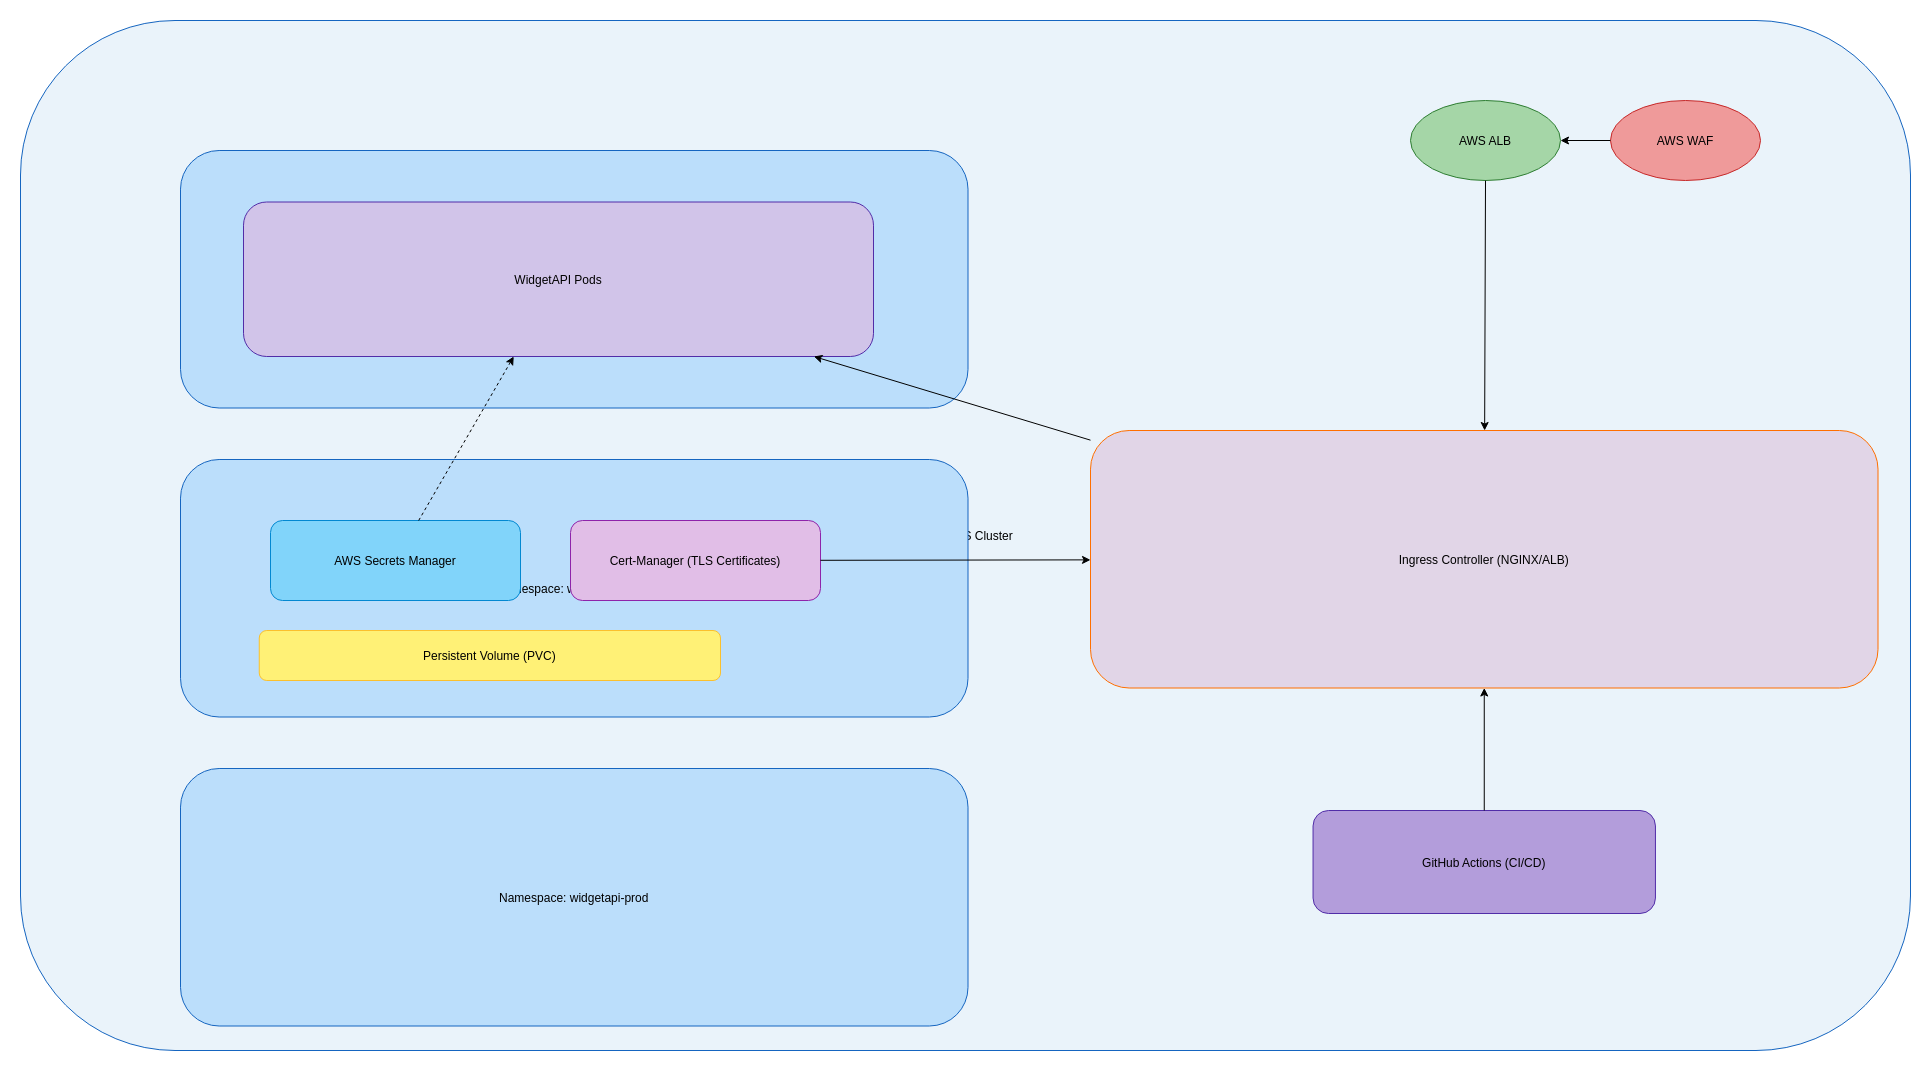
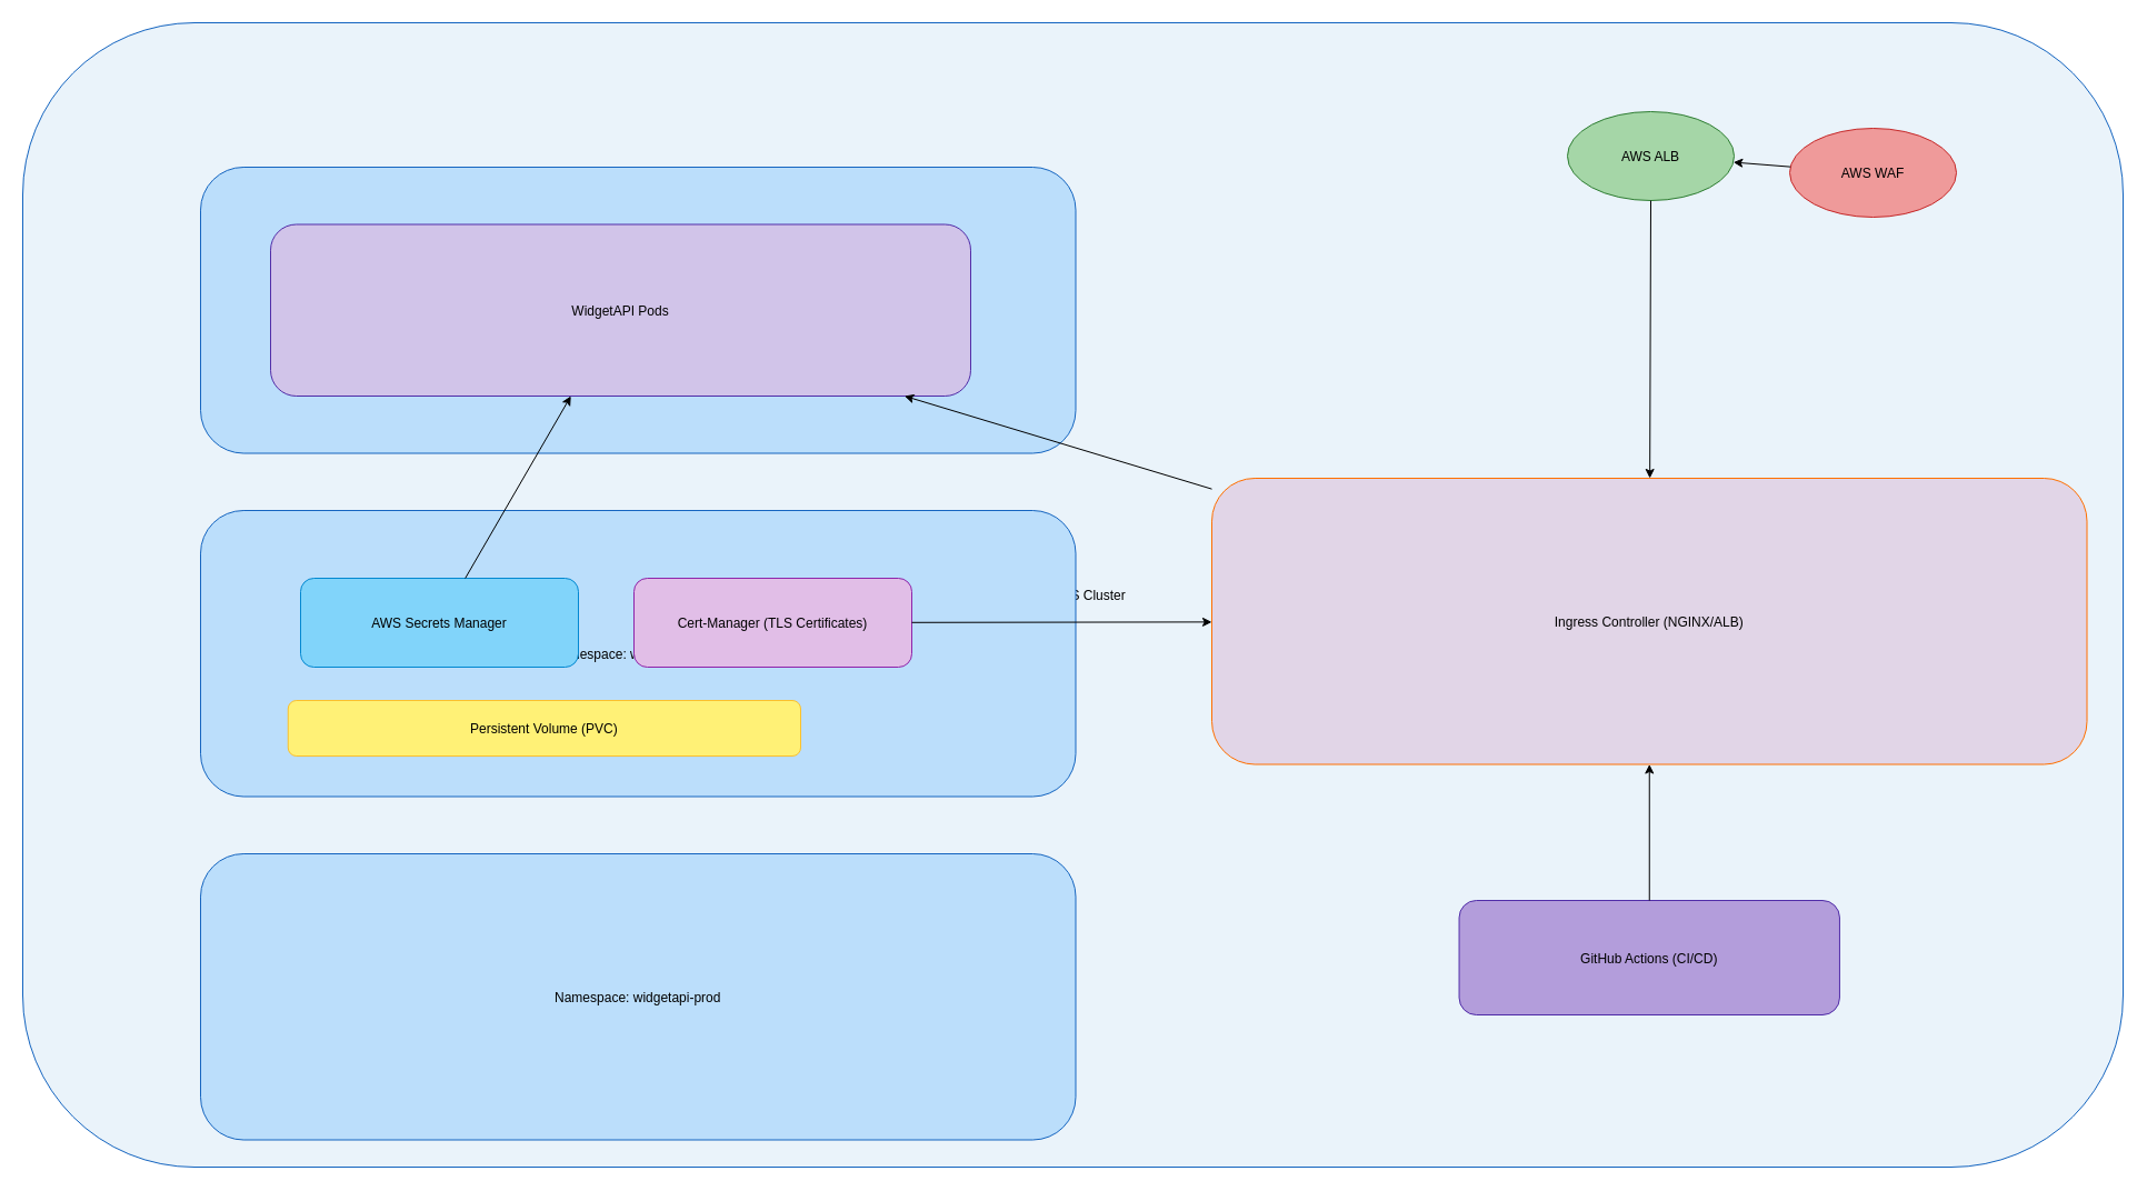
- <mxCell id="11" value="AWS WAF" style="ellipse;fillColor=#EF9A9A;strokeColor=#C62828;fontColor=#000000;" parent="2" vertex="1"><mxGeometry x="1590" y="80" width="150" height="80" as="geometry" /></mxCell>
+ <mxCell id="11" value="AWS WAF" style="ellipse;fillColor=#EF9A9A;strokeColor=#C62828;fontColor=#000000;" parent="2" vertex="1"><mxGeometry x="1590" y="95" width="150" height="80" as="geometry" /></mxCell>
- <mxCell id="18" parent="1" source="15" target="4" edge="1" style="dashed=1;"><mxGeometry relative="1" as="geometry" /></mxCell>
+ <mxCell id="18" parent="1" source="15" target="4" edge="1"><mxGeometry relative="1" as="geometry" /></mxCell>
